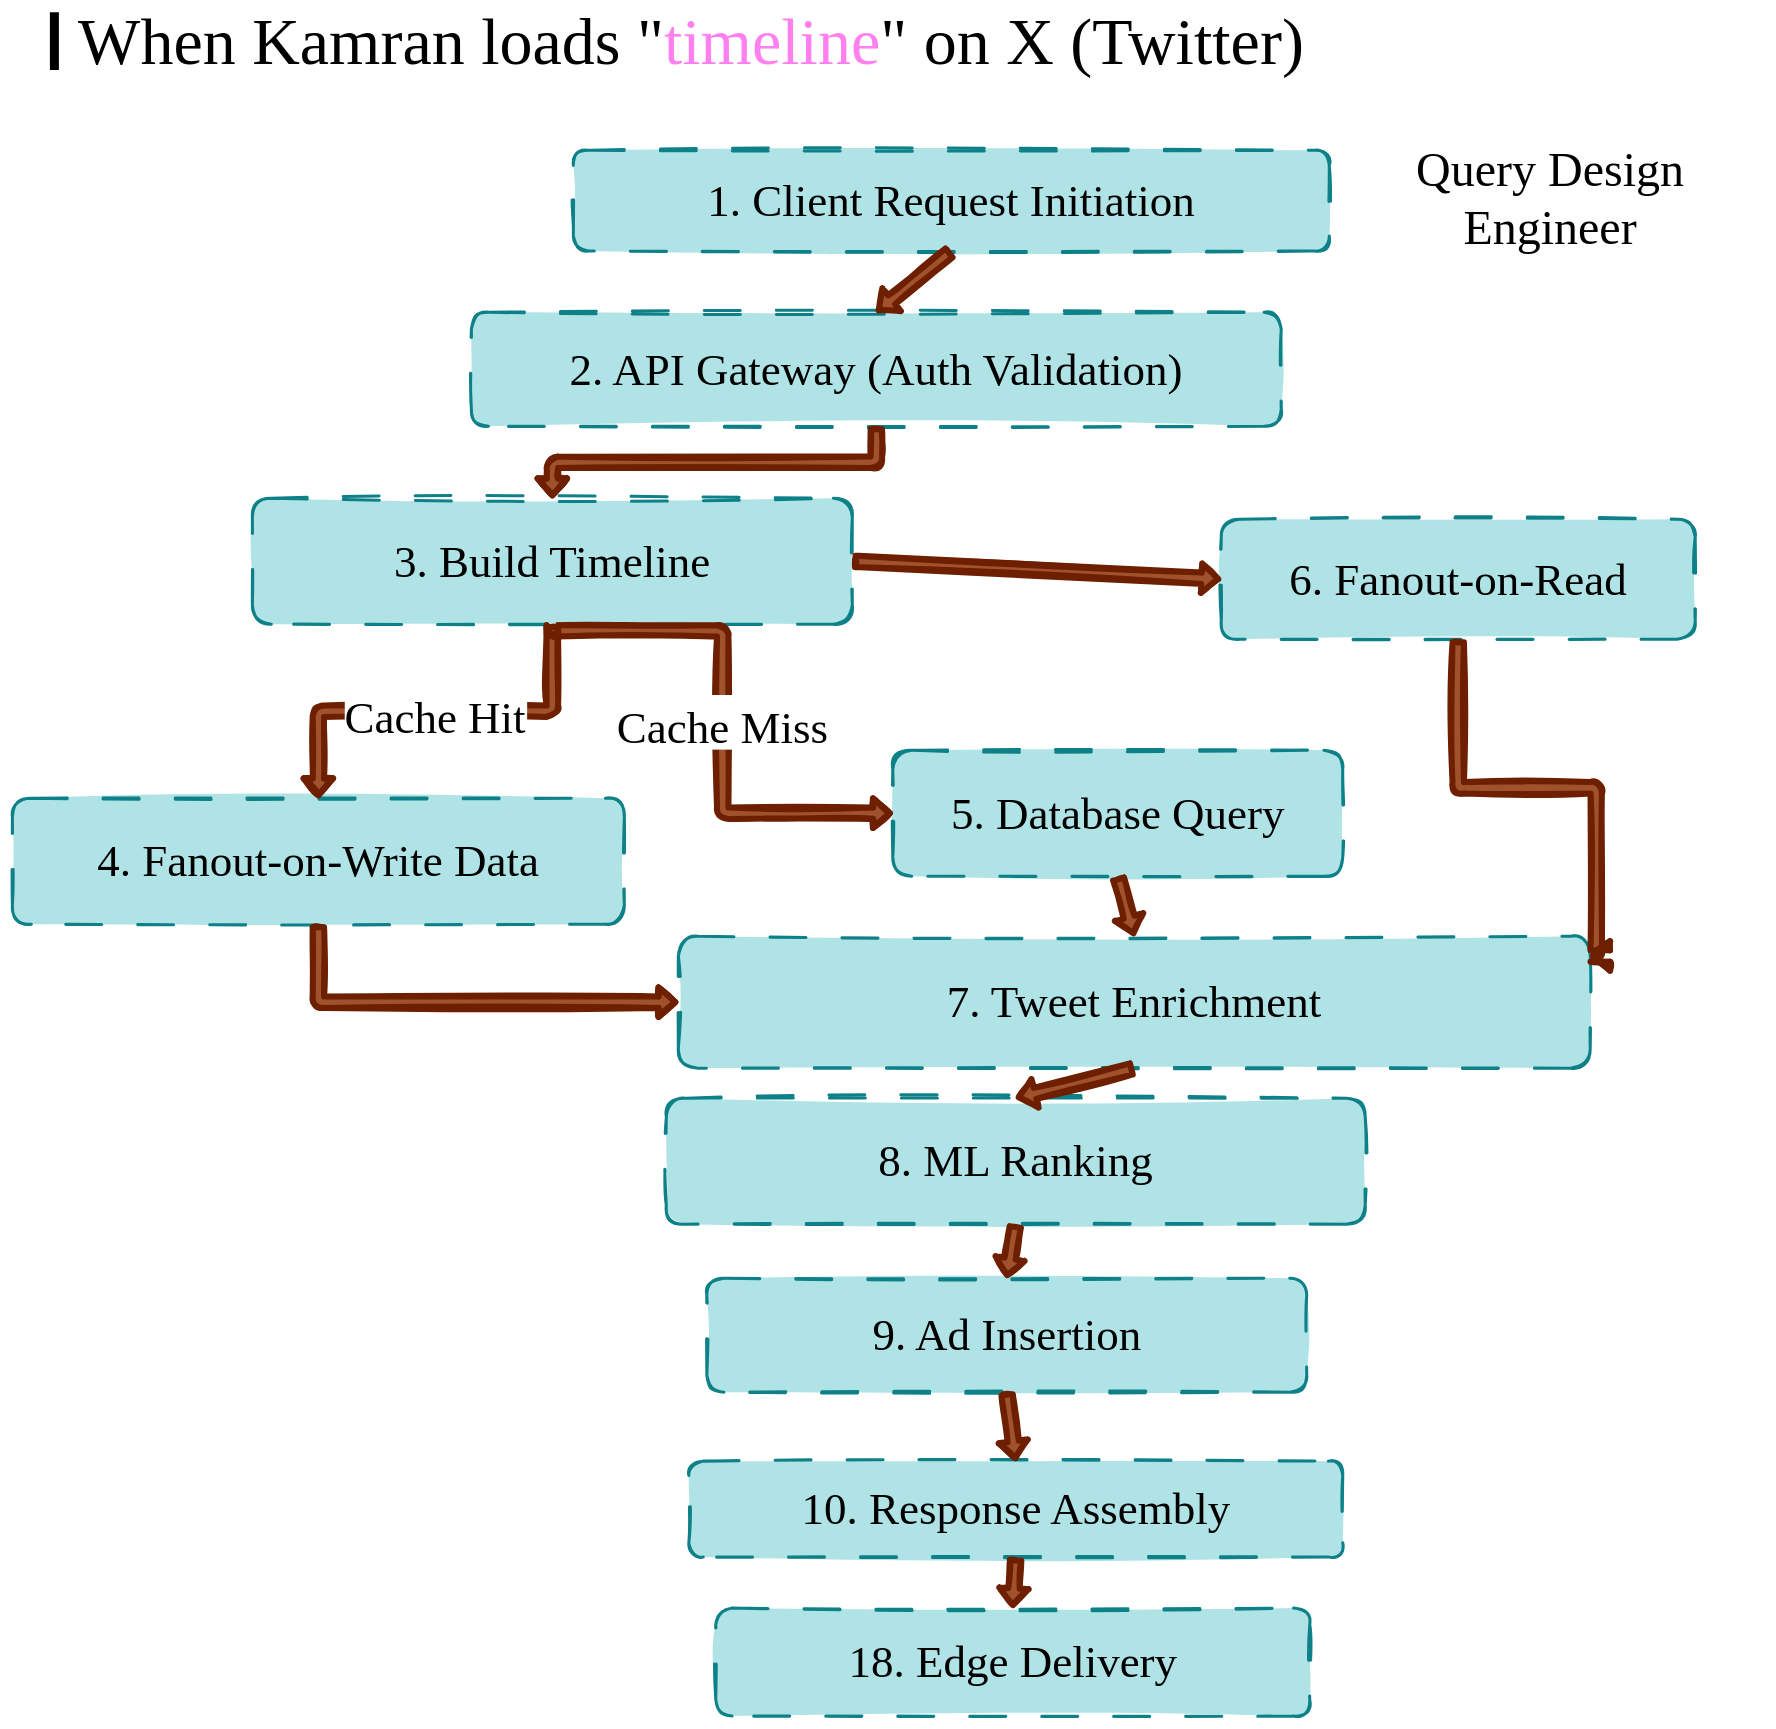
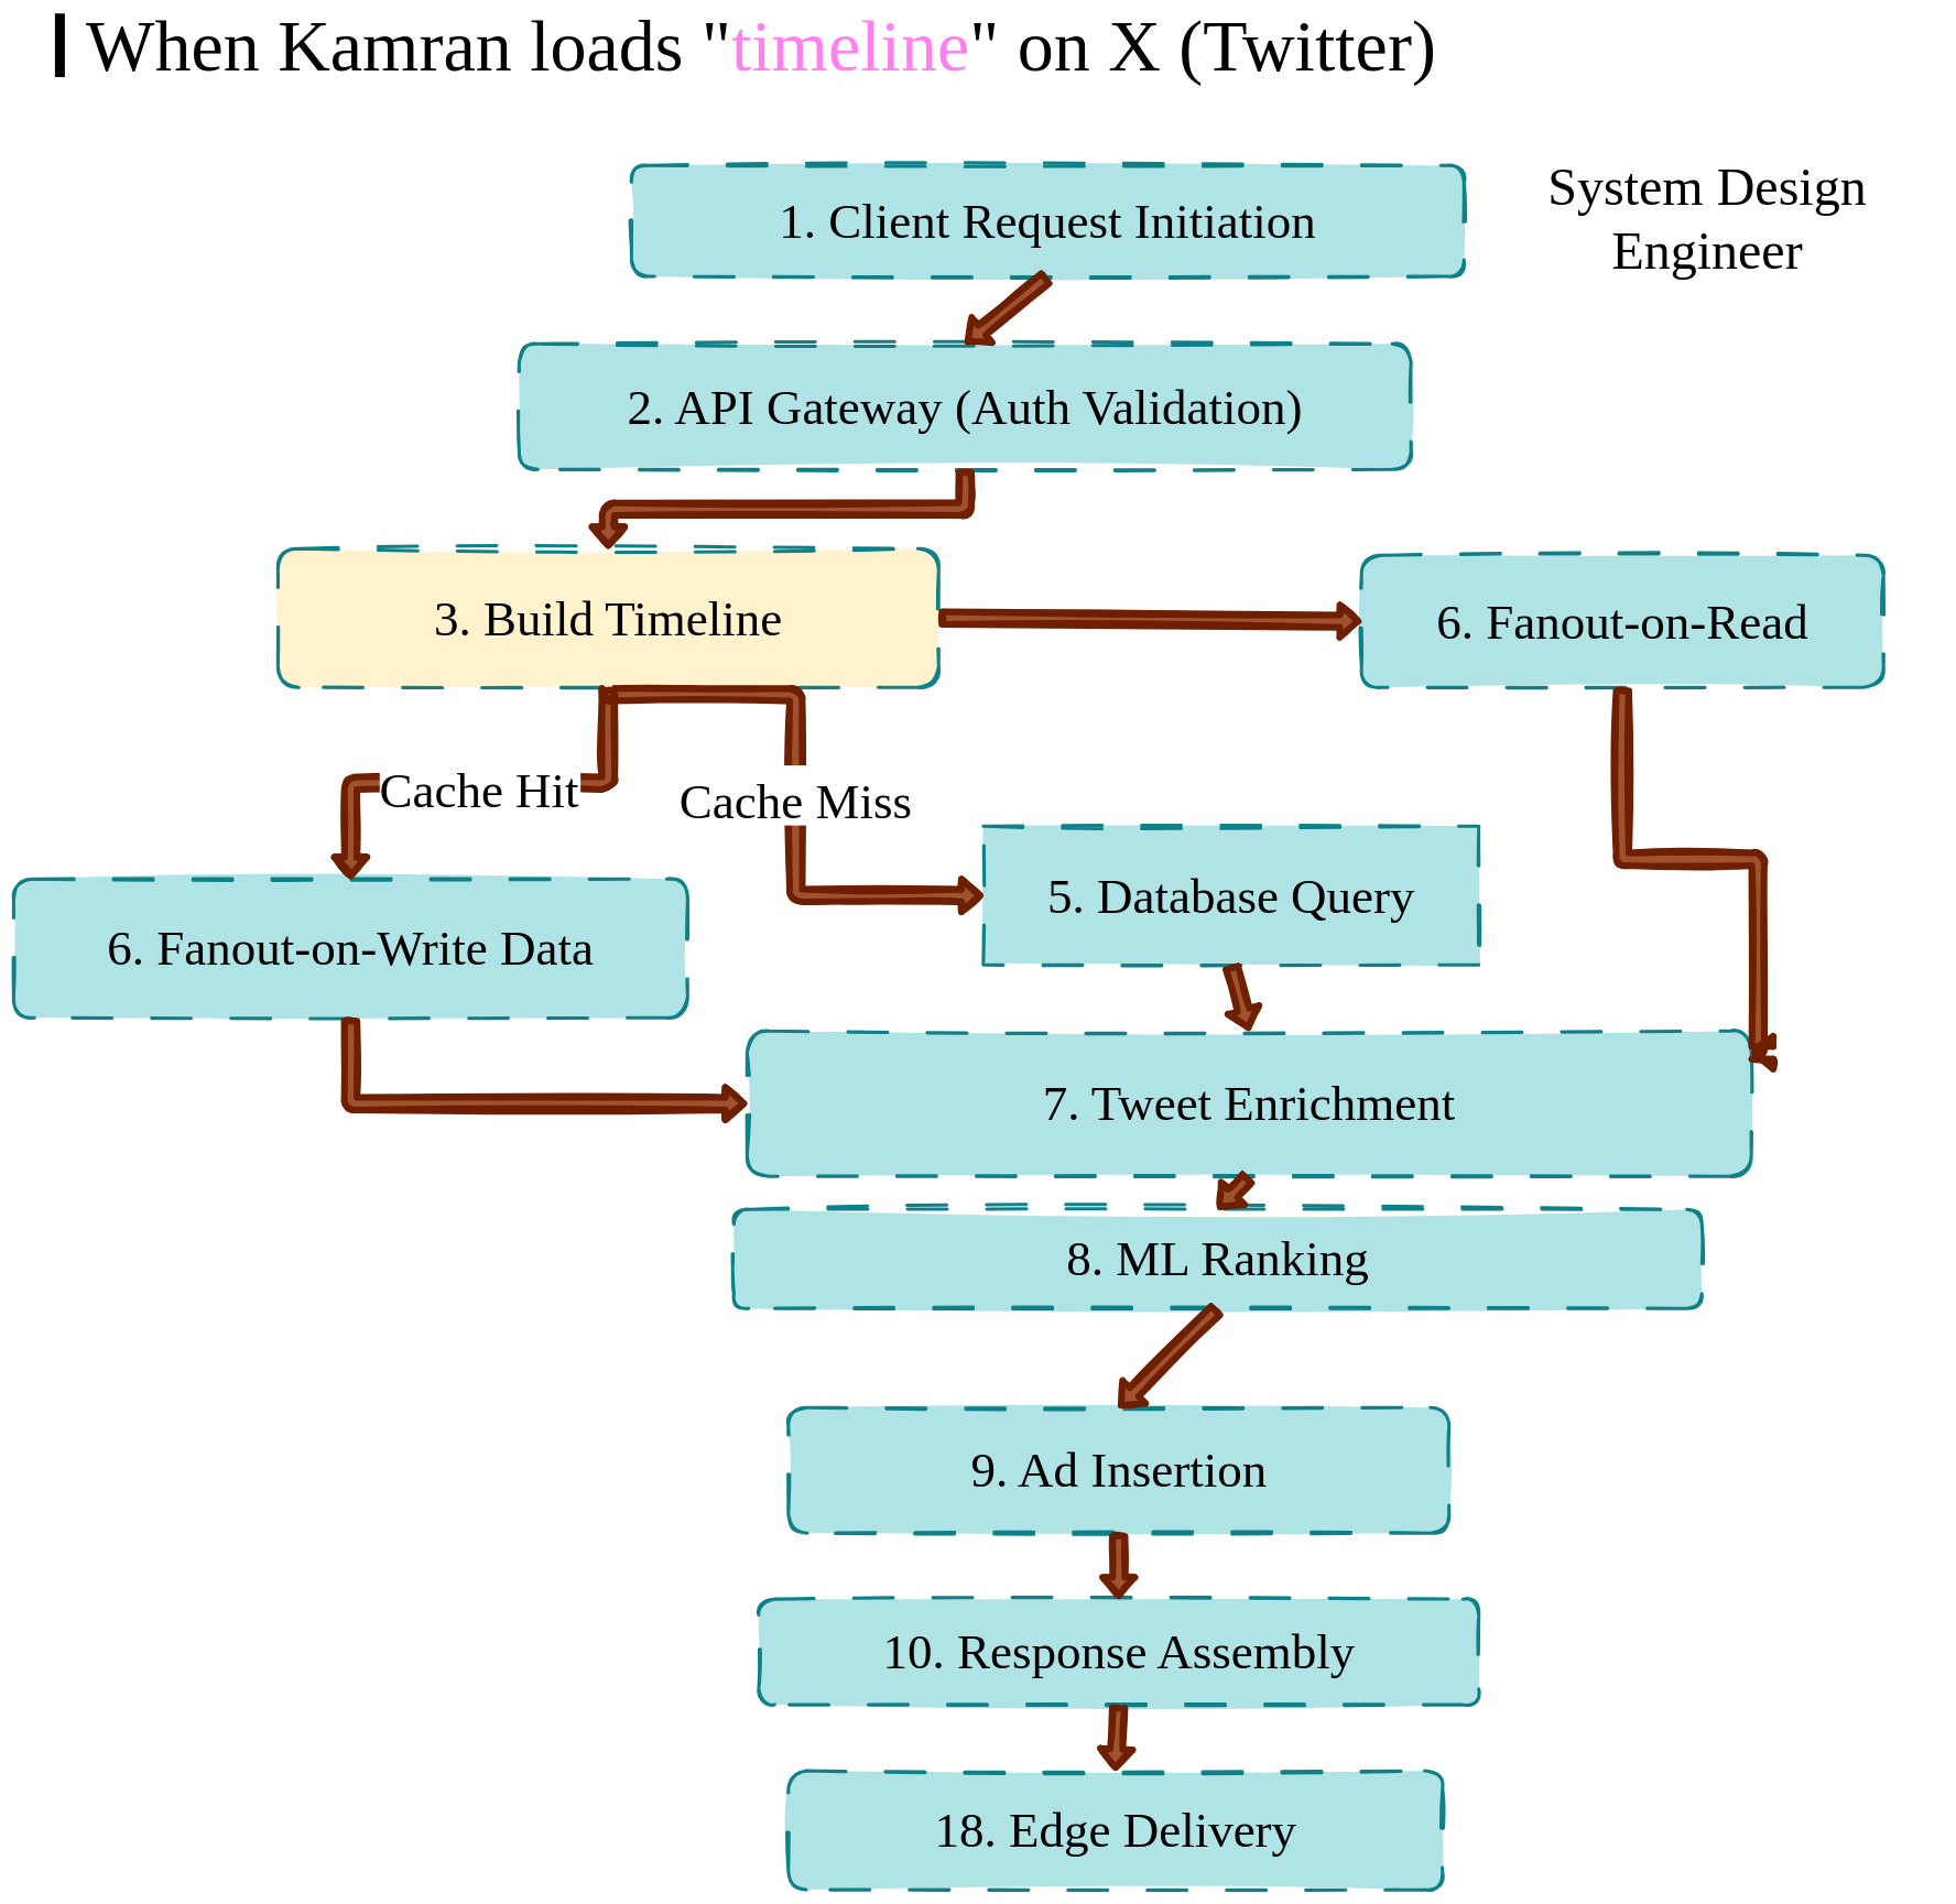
- <mxCell id="27" value="&lt;font style=&quot;color: light-dark(rgb(0, 0, 0), rgb(118, 183, 172)); font-size: 80px;&quot;&gt;Query Design Engineer&lt;/font&gt;" style="text;html=1;align=center;verticalAlign=middle;whiteSpace=wrap;rounded=1;fontFamily=Gloria Hallelujah;fontSource=https%3A%2F%2Ffonts.googleapis.com%2Fcss%3Ffamily%3DGloria%2BHallelujah;fontSize=60;fontColor=default;strokeColor=none;sketch=1;curveFitting=1;jiggle=2;" vertex="1" parent="1"><mxGeometry x="2230" y="190" width="707.42" height="280" as="geometry" /></mxCell>
+ <mxCell id="27" value="&lt;font style=&quot;color: light-dark(rgb(0, 0, 0), rgb(118, 183, 172)); font-size: 80px;&quot;&gt;System Design Engineer&lt;/font&gt;" style="text;html=1;align=center;verticalAlign=middle;whiteSpace=wrap;rounded=1;fontFamily=Gloria Hallelujah;fontSource=https%3A%2F%2Ffonts.googleapis.com%2Fcss%3Ffamily%3DGloria%2BHallelujah;fontSize=60;fontColor=default;strokeColor=none;sketch=1;curveFitting=1;jiggle=2;" vertex="1" parent="1"><mxGeometry x="2230" y="190" width="707.42" height="280" as="geometry" /></mxCell>
- <mxCell id="4" value="3. Build Timeline" style="whiteSpace=wrap;strokeWidth=5;rounded=1;glass=0;dashed=1;dashPattern=12 12;sketch=1;jiggle=2;fillStyle=solid;curveFitting=1;strokeColor=#0e8088;align=center;verticalAlign=middle;fontFamily=Gloria Hallelujah;fontSource=https%3A%2F%2Ffonts.googleapis.com%2Fcss%3Ffamily%3DGloria%2BHallelujah;fontSize=75;fontColor=default;fillColor=#b0e3e6;" vertex="1" parent="1"><mxGeometry x="420" y="830" width="1000" height="210" as="geometry" /></mxCell>
+ <mxCell id="4" value="3. Build Timeline" style="whiteSpace=wrap;strokeWidth=5;rounded=1;glass=0;dashed=1;dashPattern=12 12;sketch=1;jiggle=2;fillStyle=solid;curveFitting=1;strokeColor=#0e8088;align=center;verticalAlign=middle;fontFamily=Gloria Hallelujah;fontSource=https%3A%2F%2Ffonts.googleapis.com%2Fcss%3Ffamily%3DGloria%2BHallelujah;fontSize=75;fontColor=default;fillColor=#fff2cc;" vertex="1" parent="1"><mxGeometry x="420" y="830" width="1000" height="210" as="geometry" /></mxCell>
- <mxCell id="7" value="6. Fanout-on-Read" style="whiteSpace=wrap;strokeWidth=5;rounded=1;glass=0;dashed=1;dashPattern=12 12;sketch=1;jiggle=2;fillStyle=solid;curveFitting=1;strokeColor=#0e8088;align=center;verticalAlign=middle;fontFamily=Gloria Hallelujah;fontSource=https%3A%2F%2Ffonts.googleapis.com%2Fcss%3Ffamily%3DGloria%2BHallelujah;fontSize=75;fontColor=default;fillColor=#b0e3e6;" vertex="1" parent="1"><mxGeometry x="2035" y="865" width="790" height="200" as="geometry" /></mxCell>
+ <mxCell id="7" value="6. Fanout-on-Read" style="whiteSpace=wrap;strokeWidth=5;rounded=1;glass=0;dashed=1;dashPattern=12 12;sketch=1;jiggle=2;fillStyle=solid;curveFitting=1;strokeColor=#0e8088;align=center;verticalAlign=middle;fontFamily=Gloria Hallelujah;fontSource=https%3A%2F%2Ffonts.googleapis.com%2Fcss%3Ffamily%3DGloria%2BHallelujah;fontSize=75;fontColor=default;fillColor=#b0e3e6;" vertex="1" parent="1"><mxGeometry x="2060" y="840" width="790" height="200" as="geometry" /></mxCell>
- <mxCell id="6" value="5. Database Query" style="whiteSpace=wrap;strokeWidth=5;rounded=1;glass=0;dashed=1;dashPattern=12 12;sketch=1;jiggle=2;fillStyle=solid;curveFitting=1;strokeColor=#0e8088;align=center;verticalAlign=middle;fontFamily=Gloria Hallelujah;fontSource=https%3A%2F%2Ffonts.googleapis.com%2Fcss%3Ffamily%3DGloria%2BHallelujah;fontSize=75;fontColor=default;fillColor=#b0e3e6;" vertex="1" parent="1"><mxGeometry x="1487.5" y="1250" width="750" height="210" as="geometry" /></mxCell>
+ <mxCell id="6" value="5. Database Query" style="whiteSpace=wrap;strokeWidth=5;glass=0;dashed=1;dashPattern=12 12;sketch=1;jiggle=2;fillStyle=solid;curveFitting=1;strokeColor=#0e8088;align=center;verticalAlign=middle;fontFamily=Gloria Hallelujah;fontSource=https%3A%2F%2Ffonts.googleapis.com%2Fcss%3Ffamily%3DGloria%2BHallelujah;fontSize=75;fontColor=default;fillColor=#b0e3e6;rounded=0;" vertex="1" parent="1"><mxGeometry x="1487.5" y="1250" width="750" height="210" as="geometry" /></mxCell>
- <mxCell id="5" value="4. Fanout-on-Write Data" style="whiteSpace=wrap;strokeWidth=5;rounded=1;glass=0;dashed=1;dashPattern=12 12;sketch=1;jiggle=2;fillStyle=solid;curveFitting=1;strokeColor=#0e8088;align=center;verticalAlign=middle;fontFamily=Gloria Hallelujah;fontSource=https%3A%2F%2Ffonts.googleapis.com%2Fcss%3Ffamily%3DGloria%2BHallelujah;fontSize=75;fontColor=default;fillColor=#b0e3e6;" vertex="1" parent="1"><mxGeometry x="20" y="1330" width="1020" height="210" as="geometry" /></mxCell>
+ <mxCell id="5" value="6. Fanout-on-Write Data" style="whiteSpace=wrap;strokeWidth=5;rounded=1;glass=0;dashed=1;dashPattern=12 12;sketch=1;jiggle=2;fillStyle=solid;curveFitting=1;strokeColor=#0e8088;align=center;verticalAlign=middle;fontFamily=Gloria Hallelujah;fontSource=https%3A%2F%2Ffonts.googleapis.com%2Fcss%3Ffamily%3DGloria%2BHallelujah;fontSize=75;fontColor=default;fillColor=#b0e3e6;" vertex="1" parent="1"><mxGeometry x="20" y="1330" width="1020" height="210" as="geometry" /></mxCell>
- <mxCell id="9" value="8. ML Ranking" style="whiteSpace=wrap;strokeWidth=5;rounded=1;glass=0;dashed=1;dashPattern=12 12;sketch=1;jiggle=2;fillStyle=solid;curveFitting=1;strokeColor=#0e8088;align=center;verticalAlign=middle;fontFamily=Gloria Hallelujah;fontSource=https%3A%2F%2Ffonts.googleapis.com%2Fcss%3Ffamily%3DGloria%2BHallelujah;fontSize=75;fontColor=default;fillColor=#b0e3e6;" vertex="1" parent="1"><mxGeometry x="1110" y="1830" width="1165" height="210" as="geometry" /></mxCell>
+ <mxCell id="9" value="8. ML Ranking" style="whiteSpace=wrap;strokeWidth=5;rounded=1;glass=0;dashed=1;dashPattern=12 12;sketch=1;jiggle=2;fillStyle=solid;curveFitting=1;strokeColor=#0e8088;align=center;verticalAlign=middle;fontFamily=Gloria Hallelujah;fontSource=https%3A%2F%2Ffonts.googleapis.com%2Fcss%3Ffamily%3DGloria%2BHallelujah;fontSize=75;fontColor=default;fillColor=#b0e3e6;" vertex="1" parent="1"><mxGeometry x="1110" y="1830" width="1465" height="150" as="geometry" /></mxCell>
- <mxCell id="10" value="9. Ad Insertion" style="whiteSpace=wrap;strokeWidth=5;rounded=1;glass=0;dashed=1;dashPattern=12 12;sketch=1;jiggle=2;fillStyle=solid;curveFitting=1;strokeColor=#0e8088;align=center;verticalAlign=middle;fontFamily=Gloria Hallelujah;fontSource=https%3A%2F%2Ffonts.googleapis.com%2Fcss%3Ffamily%3DGloria%2BHallelujah;fontSize=75;fontColor=default;fillColor=#b0e3e6;" vertex="1" parent="1"><mxGeometry x="1177.5" y="2130" width="1000" height="190" as="geometry" /></mxCell>
+ <mxCell id="10" value="9. Ad Insertion" style="whiteSpace=wrap;strokeWidth=5;rounded=1;glass=0;dashed=1;dashPattern=12 12;sketch=1;jiggle=2;fillStyle=solid;curveFitting=1;strokeColor=#0e8088;align=center;verticalAlign=middle;fontFamily=Gloria Hallelujah;fontSource=https%3A%2F%2Ffonts.googleapis.com%2Fcss%3Ffamily%3DGloria%2BHallelujah;fontSize=75;fontColor=default;fillColor=#b0e3e6;" vertex="1" parent="1"><mxGeometry x="1192.5" y="2130" width="1000" height="190" as="geometry" /></mxCell>
- <mxCell id="11" value="10. Response Assembly" style="whiteSpace=wrap;strokeWidth=5;rounded=1;glass=0;dashed=1;dashPattern=12 12;sketch=1;jiggle=2;fillStyle=solid;curveFitting=1;strokeColor=#0e8088;align=center;verticalAlign=middle;fontFamily=Gloria Hallelujah;fontSource=https%3A%2F%2Ffonts.googleapis.com%2Fcss%3Ffamily%3DGloria%2BHallelujah;fontSize=75;fontColor=default;fillColor=#b0e3e6;" vertex="1" parent="1"><mxGeometry x="1147.5" y="2435" width="1090" height="160" as="geometry" /></mxCell>
+ <mxCell id="11" value="10. Response Assembly" style="whiteSpace=wrap;strokeWidth=5;rounded=1;glass=0;dashed=1;dashPattern=12 12;sketch=1;jiggle=2;fillStyle=solid;curveFitting=1;strokeColor=#0e8088;align=center;verticalAlign=middle;fontFamily=Gloria Hallelujah;fontSource=https%3A%2F%2Ffonts.googleapis.com%2Fcss%3Ffamily%3DGloria%2BHallelujah;fontSize=75;fontColor=default;fillColor=#b0e3e6;" vertex="1" parent="1"><mxGeometry x="1147.5" y="2420" width="1090" height="160" as="geometry" /></mxCell>
